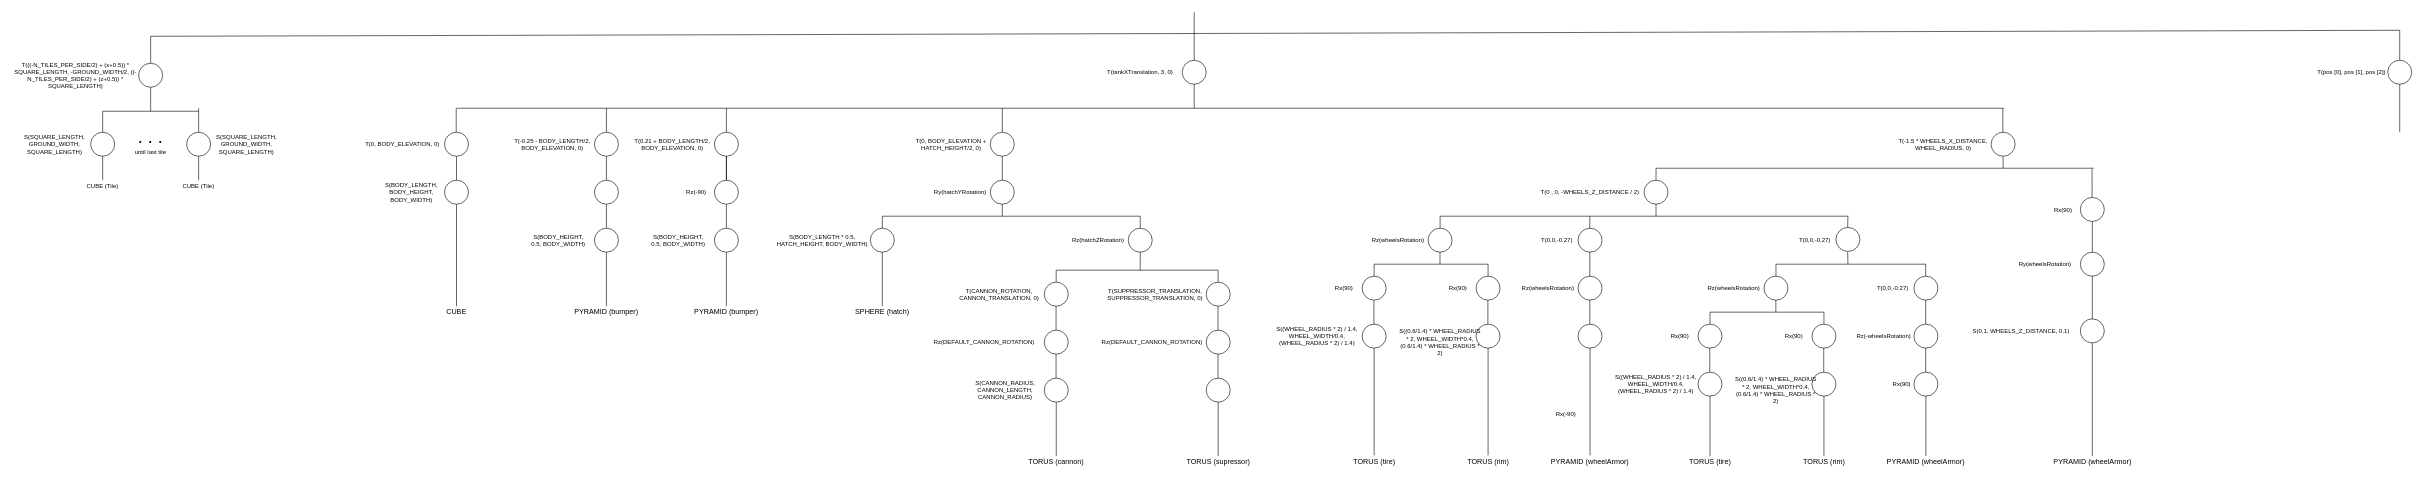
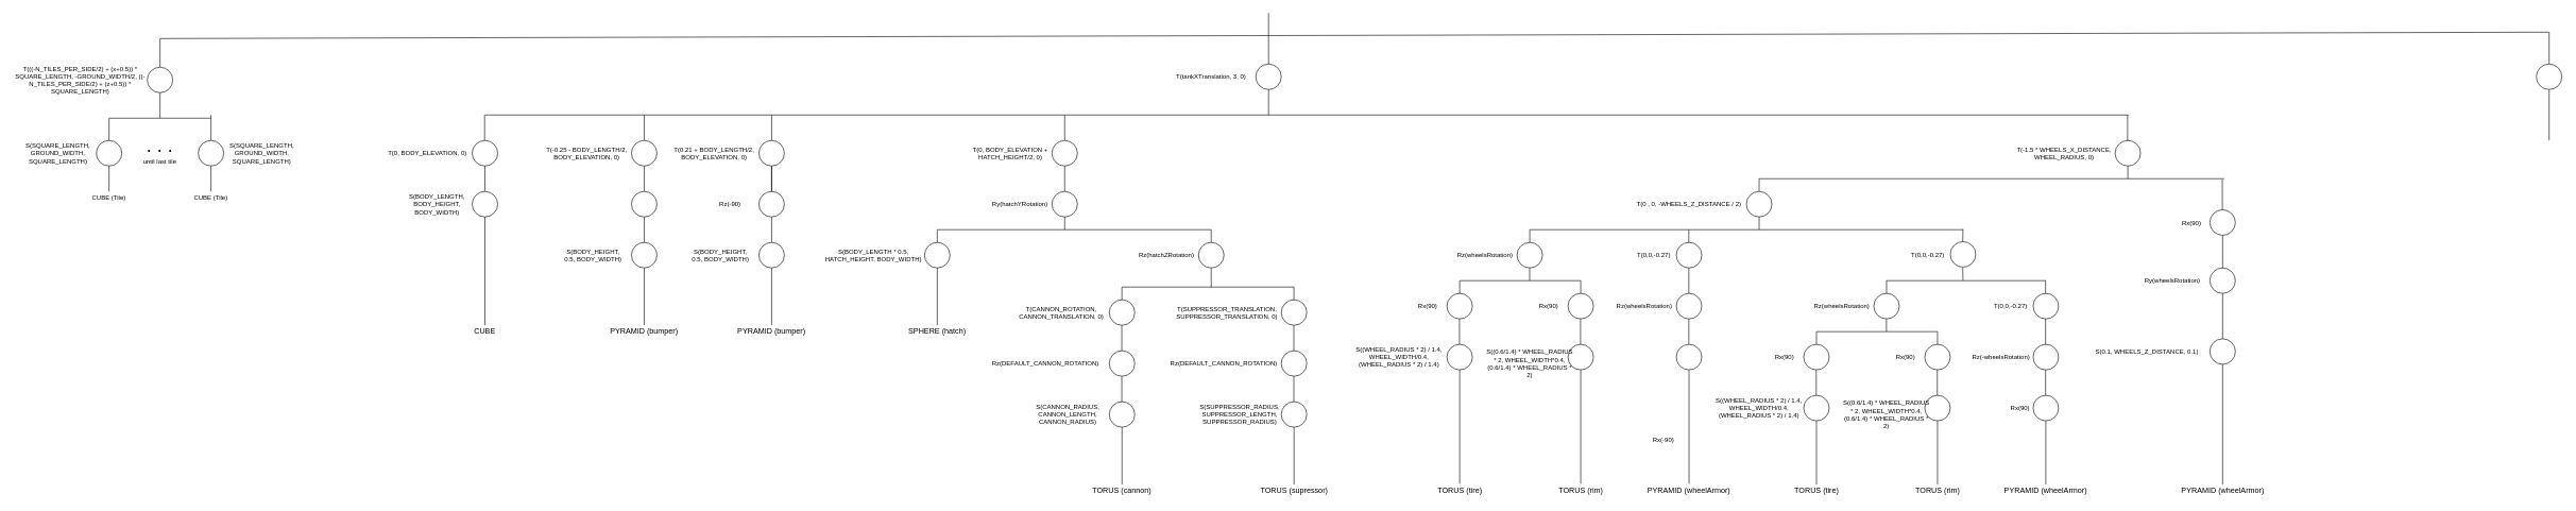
- <mxCell id="186" value="T(pos [0], pos [1], pos [2])" style="text;html=1;strokeColor=none;fillColor=none;align=center;verticalAlign=middle;whiteSpace=wrap;rounded=0;fontSize=10;" vertex="1" parent="1"><mxGeometry x="3860" y="110" width="120" height="20" as="geometry" /></mxCell>
- <mxCell id="48" value="Rz(-90)" style="text;html=1;strokeColor=none;fillColor=none;align=center;verticalAlign=middle;whiteSpace=wrap;rounded=0;fontSize=10;" vertex="1" parent="1"><mxGeometry x="1130" y="312.5" width="60" height="15" as="geometry" /></mxCell>
+ <mxCell id="48" value="Rz(-90)" style="text;html=1;strokeColor=none;fillColor=none;align=center;verticalAlign=middle;whiteSpace=wrap;rounded=0;fontSize=10;" vertex="1" parent="1"><mxGeometry x="1115" y="312.5" width="60" height="15" as="geometry" /></mxCell>
+ <mxCell id="87" value="S(SUPPRESSOR_RADIUS, SUPPRESSOR_LENGTH, SUPPRESSOR_RADIUS)" style="text;html=1;strokeColor=none;fillColor=none;align=center;verticalAlign=middle;whiteSpace=wrap;rounded=0;fontSize=10;" vertex="1" parent="1"><mxGeometry x="1890" y="631.25" width="110" height="37.5" as="geometry" /></mxCell>
